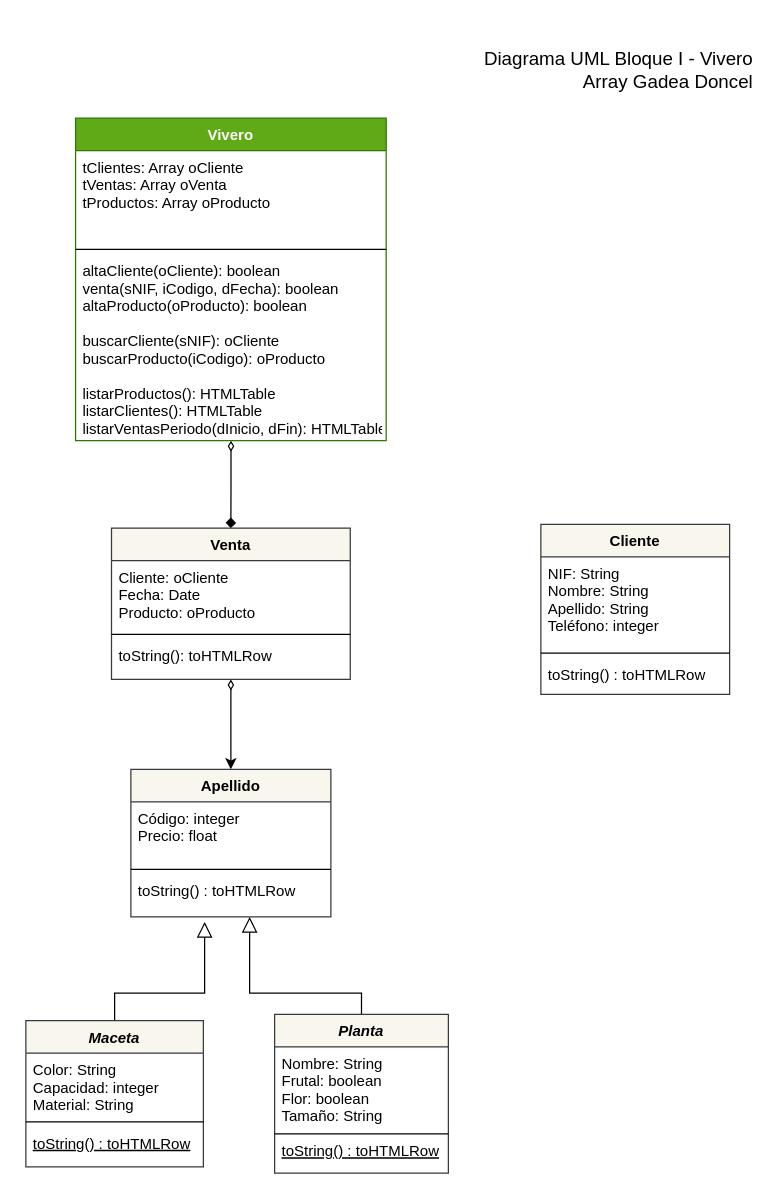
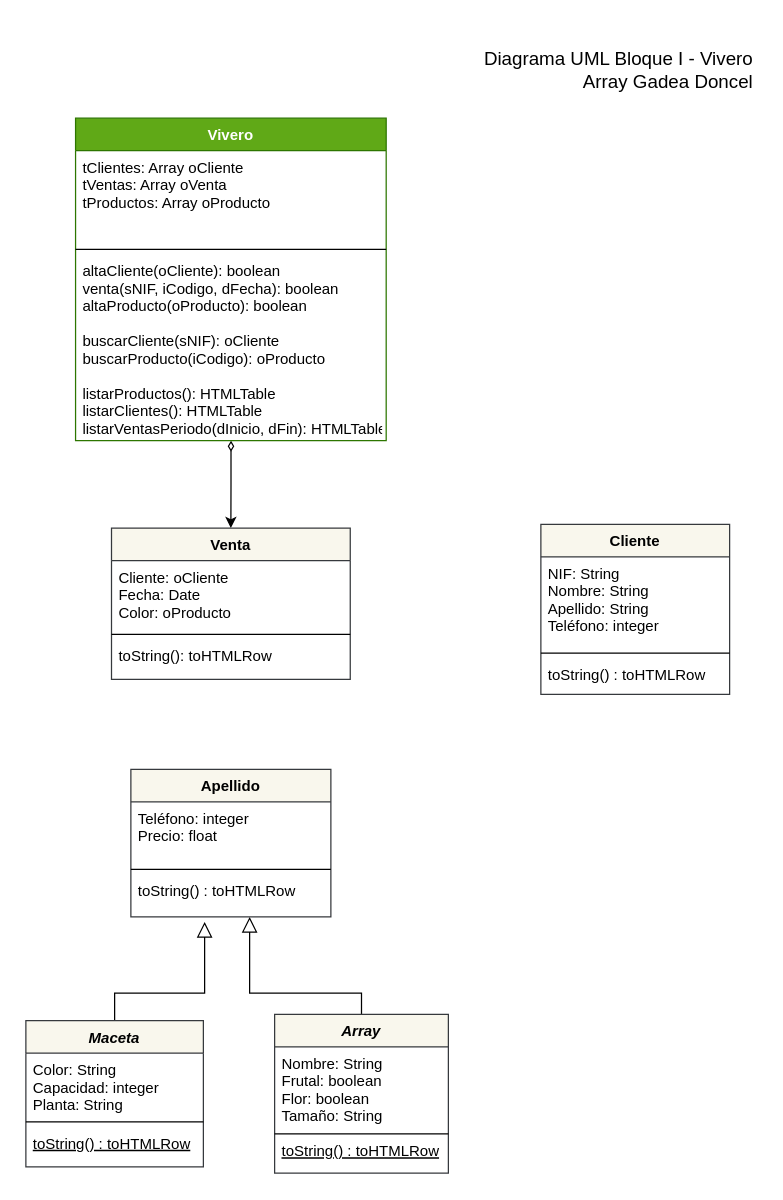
- <mxCell id="5" style="edgeStyle=orthogonalEdgeStyle;rounded=0;orthogonalLoop=1;jettySize=auto;html=1;entryX=0.5;entryY=0;entryDx=0;entryDy=0;startArrow=diamondThin;startFill=0;endArrow=diamond;" parent="1" source="6" target="10" edge="1"><mxGeometry relative="1" as="geometry" /></mxCell>
+ <mxCell id="5" style="edgeStyle=orthogonalEdgeStyle;rounded=0;orthogonalLoop=1;jettySize=auto;html=1;entryX=0.5;entryY=0;entryDx=0;entryDy=0;startArrow=diamondThin;startFill=0;" parent="1" source="6" target="10" edge="1"><mxGeometry relative="1" as="geometry" /></mxCell>
- <mxCell id="11" value="Cliente: oCliente&#10;Fecha: Date&#10;Producto: oProducto" style="text;align=left;verticalAlign=top;spacingLeft=4;spacingRight=4;overflow=hidden;rotatable=0;points=[[0,0.5],[1,0.5]];portConstraint=eastwest;rounded=0;shadow=0;html=0;" parent="10" vertex="1"><mxGeometry y="26" width="191" height="55" as="geometry" /></mxCell>
+ <mxCell id="11" value="Cliente: oCliente&#10;Fecha: Date&#10;Color: oProducto" style="text;align=left;verticalAlign=top;spacingLeft=4;spacingRight=4;overflow=hidden;rotatable=0;points=[[0,0.5],[1,0.5]];portConstraint=eastwest;rounded=0;shadow=0;html=0;" parent="10" vertex="1"><mxGeometry y="26" width="191" height="55" as="geometry" /></mxCell>
- <mxCell id="4" style="edgeStyle=elbowEdgeStyle;rounded=0;orthogonalLoop=1;jettySize=auto;elbow=vertical;html=1;entryX=0.5;entryY=0;entryDx=0;entryDy=0;startArrow=diamondThin;startFill=0;" parent="1" source="10" target="19" edge="1"><mxGeometry relative="1" as="geometry"><mxPoint x="206" y="524" as="targetPoint" /><Array as="points"><mxPoint x="184" y="550" /></Array></mxGeometry></mxCell>
- <mxCell id="20" value="Código: integer&#10;Precio: float&#10;" style="text;align=left;verticalAlign=top;spacingLeft=4;spacingRight=4;overflow=hidden;rotatable=0;points=[[0,0.5],[1,0.5]];portConstraint=eastwest;" parent="19" vertex="1"><mxGeometry y="26" width="160" height="50" as="geometry" /></mxCell>
+ <mxCell id="20" value="Teléfono: integer&#10;Precio: float&#10;" style="text;align=left;verticalAlign=top;spacingLeft=4;spacingRight=4;overflow=hidden;rotatable=0;points=[[0,0.5],[1,0.5]];portConstraint=eastwest;" parent="19" vertex="1"><mxGeometry y="26" width="160" height="50" as="geometry" /></mxCell>
- <mxCell id="27" value="Planta" style="swimlane;fontStyle=3;align=center;verticalAlign=top;childLayout=stackLayout;horizontal=1;startSize=26;horizontalStack=0;resizeParent=1;resizeLast=0;collapsible=1;marginBottom=0;rounded=0;shadow=0;strokeWidth=1;fillColor=#f9f7ed;strokeColor=#36393d;" parent="1" vertex="1"><mxGeometry x="219" y="811" width="139" height="127" as="geometry"><mxRectangle x="130" y="380" width="160" height="26" as="alternateBounds" /></mxGeometry></mxCell>
+ <mxCell id="27" value="Array" style="swimlane;fontStyle=3;align=center;verticalAlign=top;childLayout=stackLayout;horizontal=1;startSize=26;horizontalStack=0;resizeParent=1;resizeLast=0;collapsible=1;marginBottom=0;rounded=0;shadow=0;strokeWidth=1;fillColor=#f9f7ed;strokeColor=#36393d;" parent="1" vertex="1"><mxGeometry x="219" y="811" width="139" height="127" as="geometry"><mxRectangle x="130" y="380" width="160" height="26" as="alternateBounds" /></mxGeometry></mxCell>
- <mxCell id="24" value="Color: String&#10;Capacidad: integer &#10;Material: String" style="text;align=left;verticalAlign=top;spacingLeft=4;spacingRight=4;overflow=hidden;rotatable=0;points=[[0,0.5],[1,0.5]];portConstraint=eastwest;" parent="23" vertex="1"><mxGeometry y="26" width="142" height="51" as="geometry" /></mxCell>
+ <mxCell id="24" value="Color: String&#10;Capacidad: integer &#10;Planta: String" style="text;align=left;verticalAlign=top;spacingLeft=4;spacingRight=4;overflow=hidden;rotatable=0;points=[[0,0.5],[1,0.5]];portConstraint=eastwest;" parent="23" vertex="1"><mxGeometry y="26" width="142" height="51" as="geometry" /></mxCell>
